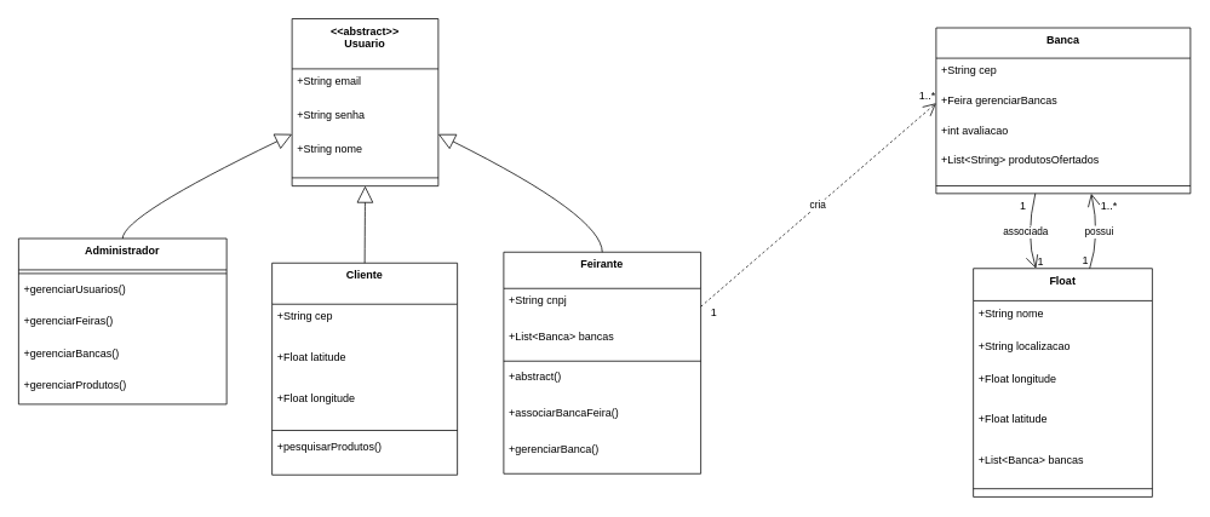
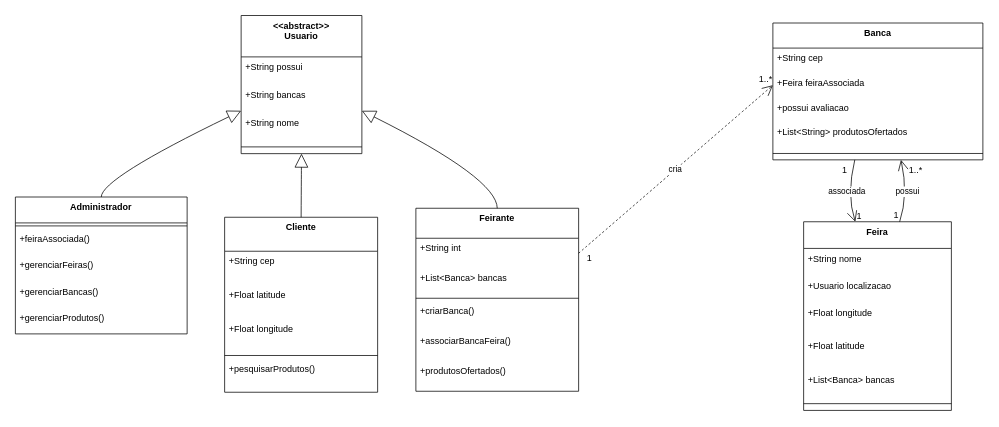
- <mxCell id="3" value="+String email" style="text;strokeColor=none;fillColor=none;align=left;verticalAlign=top;spacingLeft=4;spacingRight=4;overflow=hidden;rotatable=0;points=[[0,0.5],[1,0.5]];portConstraint=eastwest;" vertex="1" parent="2"><mxGeometry y="55.2" width="161" height="37" as="geometry" /></mxCell>
+ <mxCell id="3" value="+String possui" style="text;strokeColor=none;fillColor=none;align=left;verticalAlign=top;spacingLeft=4;spacingRight=4;overflow=hidden;rotatable=0;points=[[0,0.5],[1,0.5]];portConstraint=eastwest;" vertex="1" parent="2"><mxGeometry y="55.2" width="161" height="37" as="geometry" /></mxCell>
- <mxCell id="28" value="+Feira gerenciarBancas" style="text;strokeColor=none;fillColor=none;align=left;verticalAlign=top;spacingLeft=4;spacingRight=4;overflow=hidden;rotatable=0;points=[[0,0.5],[1,0.5]];portConstraint=eastwest;" vertex="1" parent="26"><mxGeometry y="66.455" width="280" height="33" as="geometry" /></mxCell>
+ <mxCell id="28" value="+Feira feiraAssociada" style="text;strokeColor=none;fillColor=none;align=left;verticalAlign=top;spacingLeft=4;spacingRight=4;overflow=hidden;rotatable=0;points=[[0,0.5],[1,0.5]];portConstraint=eastwest;" vertex="1" parent="26"><mxGeometry y="66.455" width="280" height="33" as="geometry" /></mxCell>
- <mxCell id="4" value="+String senha" style="text;strokeColor=none;fillColor=none;align=left;verticalAlign=top;spacingLeft=4;spacingRight=4;overflow=hidden;rotatable=0;points=[[0,0.5],[1,0.5]];portConstraint=eastwest;" vertex="1" parent="2"><mxGeometry y="92.2" width="161" height="37" as="geometry" /></mxCell>
+ <mxCell id="4" value="+String bancas" style="text;strokeColor=none;fillColor=none;align=left;verticalAlign=top;spacingLeft=4;spacingRight=4;overflow=hidden;rotatable=0;points=[[0,0.5],[1,0.5]];portConstraint=eastwest;" vertex="1" parent="2"><mxGeometry y="92.2" width="161" height="37" as="geometry" /></mxCell>
- <mxCell id="29" value="+int avaliacao" style="text;strokeColor=none;fillColor=none;align=left;verticalAlign=top;spacingLeft=4;spacingRight=4;overflow=hidden;rotatable=0;points=[[0,0.5],[1,0.5]];portConstraint=eastwest;" vertex="1" parent="26"><mxGeometry y="99.455" width="280" height="33" as="geometry" /></mxCell>
+ <mxCell id="29" value="+possui avaliacao" style="text;strokeColor=none;fillColor=none;align=left;verticalAlign=top;spacingLeft=4;spacingRight=4;overflow=hidden;rotatable=0;points=[[0,0.5],[1,0.5]];portConstraint=eastwest;" vertex="1" parent="26"><mxGeometry y="99.455" width="280" height="33" as="geometry" /></mxCell>
- <mxCell id="32" value="Float" style="swimlane;fontStyle=1;align=center;verticalAlign=top;childLayout=stackLayout;horizontal=1;startSize=35.556;horizontalStack=0;resizeParent=1;resizeParentMax=0;resizeLast=0;collapsible=0;marginBottom=0;" vertex="1" parent="1"><mxGeometry x="1071" y="295" width="197" height="251.556" as="geometry" /></mxCell>
+ <mxCell id="32" value="Feira" style="swimlane;fontStyle=1;align=center;verticalAlign=top;childLayout=stackLayout;horizontal=1;startSize=35.556;horizontalStack=0;resizeParent=1;resizeParentMax=0;resizeLast=0;collapsible=0;marginBottom=0;" vertex="1" parent="1"><mxGeometry x="1071" y="295" width="197" height="251.556" as="geometry" /></mxCell>
- <mxCell id="9" value="+gerenciarUsuarios()" style="text;strokeColor=none;fillColor=none;align=left;verticalAlign=top;spacingLeft=4;spacingRight=4;overflow=hidden;rotatable=0;points=[[0,0.5],[1,0.5]];portConstraint=eastwest;" vertex="1" parent="7"><mxGeometry y="42.545" width="229" height="35" as="geometry" /></mxCell>
+ <mxCell id="9" value="+feiraAssociada()" style="text;strokeColor=none;fillColor=none;align=left;verticalAlign=top;spacingLeft=4;spacingRight=4;overflow=hidden;rotatable=0;points=[[0,0.5],[1,0.5]];portConstraint=eastwest;" vertex="1" parent="7"><mxGeometry y="42.545" width="229" height="35" as="geometry" /></mxCell>
- <mxCell id="20" value="+String cnpj" style="text;strokeColor=none;fillColor=none;align=left;verticalAlign=top;spacingLeft=4;spacingRight=4;overflow=hidden;rotatable=0;points=[[0,0.5],[1,0.5]];portConstraint=eastwest;" vertex="1" parent="19"><mxGeometry y="40" width="217" height="40" as="geometry" /></mxCell>
+ <mxCell id="20" value="+String int" style="text;strokeColor=none;fillColor=none;align=left;verticalAlign=top;spacingLeft=4;spacingRight=4;overflow=hidden;rotatable=0;points=[[0,0.5],[1,0.5]];portConstraint=eastwest;" vertex="1" parent="19"><mxGeometry y="40" width="217" height="40" as="geometry" /></mxCell>
- <mxCell id="34" value="+String localizacao" style="text;strokeColor=none;fillColor=none;align=left;verticalAlign=top;spacingLeft=4;spacingRight=4;overflow=hidden;rotatable=0;points=[[0,0.5],[1,0.5]];portConstraint=eastwest;" vertex="1" parent="32"><mxGeometry y="71.556" width="197" height="36" as="geometry" /></mxCell>
+ <mxCell id="34" value="+Usuario localizacao" style="text;strokeColor=none;fillColor=none;align=left;verticalAlign=top;spacingLeft=4;spacingRight=4;overflow=hidden;rotatable=0;points=[[0,0.5],[1,0.5]];portConstraint=eastwest;" vertex="1" parent="32"><mxGeometry y="71.556" width="197" height="36" as="geometry" /></mxCell>
- <mxCell id="23" value="+abstract()" style="text;strokeColor=none;fillColor=none;align=left;verticalAlign=top;spacingLeft=4;spacingRight=4;overflow=hidden;rotatable=0;points=[[0,0.5],[1,0.5]];portConstraint=eastwest;" vertex="1" parent="19"><mxGeometry y="124" width="217" height="40" as="geometry" /></mxCell>
+ <mxCell id="23" value="+criarBanca()" style="text;strokeColor=none;fillColor=none;align=left;verticalAlign=top;spacingLeft=4;spacingRight=4;overflow=hidden;rotatable=0;points=[[0,0.5],[1,0.5]];portConstraint=eastwest;" vertex="1" parent="19"><mxGeometry y="124" width="217" height="40" as="geometry" /></mxCell>
- <mxCell id="25" value="+gerenciarBanca()" style="text;strokeColor=none;fillColor=none;align=left;verticalAlign=top;spacingLeft=4;spacingRight=4;overflow=hidden;rotatable=0;points=[[0,0.5],[1,0.5]];portConstraint=eastwest;" vertex="1" parent="19"><mxGeometry y="204" width="217" height="40" as="geometry" /></mxCell>
+ <mxCell id="25" value="+produtosOfertados()" style="text;strokeColor=none;fillColor=none;align=left;verticalAlign=top;spacingLeft=4;spacingRight=4;overflow=hidden;rotatable=0;points=[[0,0.5],[1,0.5]];portConstraint=eastwest;" vertex="1" parent="19"><mxGeometry y="204" width="217" height="40" as="geometry" /></mxCell>
